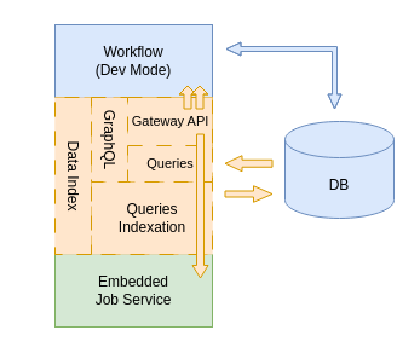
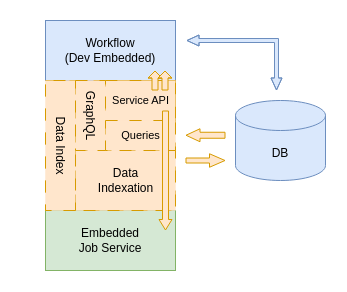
- <mxCell id="2" value="Workflow&lt;br&gt;(Dev Mode)" style="rounded=0;whiteSpace=wrap;html=1;fillColor=#dae8fc;strokeColor=#6c8ebf;" vertex="1" parent="1"><mxGeometry x="45" y="20" width="130" height="60" as="geometry" /></mxCell>
+ <mxCell id="2" value="Workflow&lt;br&gt;(Dev Embedded)" style="rounded=0;whiteSpace=wrap;html=1;fillColor=#dae8fc;strokeColor=#6c8ebf;" vertex="1" parent="1"><mxGeometry x="45" y="20" width="130" height="60" as="geometry" /></mxCell>
- <mxCell id="12" value="&lt;font style=&quot;font-size: 11px;&quot;&gt;Gateway API&lt;/font&gt;" style="text;html=1;align=center;verticalAlign=middle;resizable=0;points=[];autosize=1;dashed=1;dashPattern=12 12;" vertex="1" parent="1"><mxGeometry x="95" y="85" width="90" height="30" as="geometry" /></mxCell>
+ <mxCell id="12" value="&lt;font style=&quot;font-size: 11px;&quot;&gt;Service API&lt;/font&gt;" style="text;html=1;align=center;verticalAlign=middle;resizable=0;points=[];autosize=1;dashed=1;dashPattern=12 12;" vertex="1" parent="1"><mxGeometry x="95" y="85" width="90" height="30" as="geometry" /></mxCell>
- <mxCell id="14" value="Queries&lt;br&gt;Indexation" style="text;html=1;align=center;verticalAlign=middle;resizable=0;points=[];autosize=1;strokeColor=none;fillColor=none;dashed=1;dashPattern=12 12;" vertex="1" parent="1"><mxGeometry x="85" y="160" width="80" height="40" as="geometry" /></mxCell>
+ <mxCell id="14" value="Data&lt;br&gt;Indexation" style="text;html=1;align=center;verticalAlign=middle;resizable=0;points=[];autosize=1;strokeColor=none;fillColor=none;dashed=1;dashPattern=12 12;" vertex="1" parent="1"><mxGeometry x="85" y="160" width="80" height="40" as="geometry" /></mxCell>
